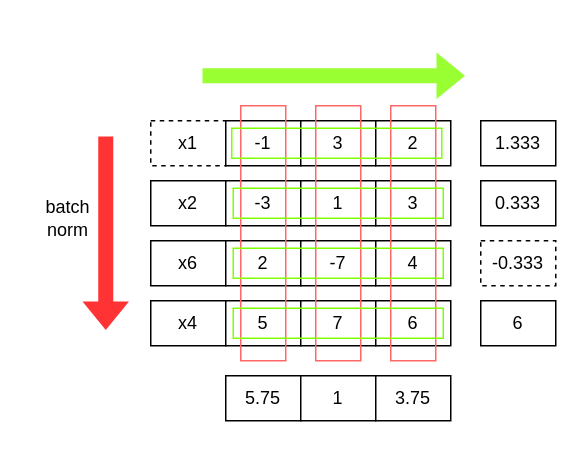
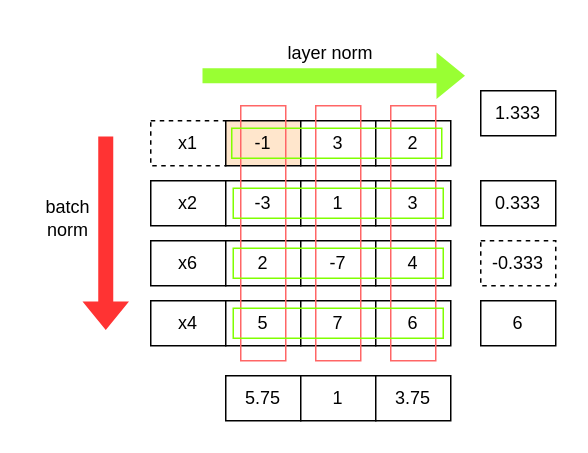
+ <mxCell id="33" value="layer norm" style="rounded=0;whiteSpace=wrap;html=1;fillColor=none;strokeColor=none;" vertex="1" parent="1"><mxGeometry x="160" y="20" width="120" height="30" as="geometry" /></mxCell>
- <mxCell id="5" value="-1" style="rounded=0;whiteSpace=wrap;html=1;" vertex="1" parent="1"><mxGeometry x="150" y="80" width="50" height="30" as="geometry" /></mxCell>
+ <mxCell id="5" value="-1" style="rounded=0;whiteSpace=wrap;html=1;fillColor=#ffe6cc;" vertex="1" parent="1"><mxGeometry x="150" y="80" width="50" height="30" as="geometry" /></mxCell>
- <mxCell id="14" value="1.333" style="rounded=0;whiteSpace=wrap;html=1;" vertex="1" parent="1"><mxGeometry x="320" y="80" width="50" height="30" as="geometry" /></mxCell>
+ <mxCell id="14" value="1.333" style="rounded=0;whiteSpace=wrap;html=1;" vertex="1" parent="1"><mxGeometry x="320" y="60" width="50" height="30" as="geometry" /></mxCell>
